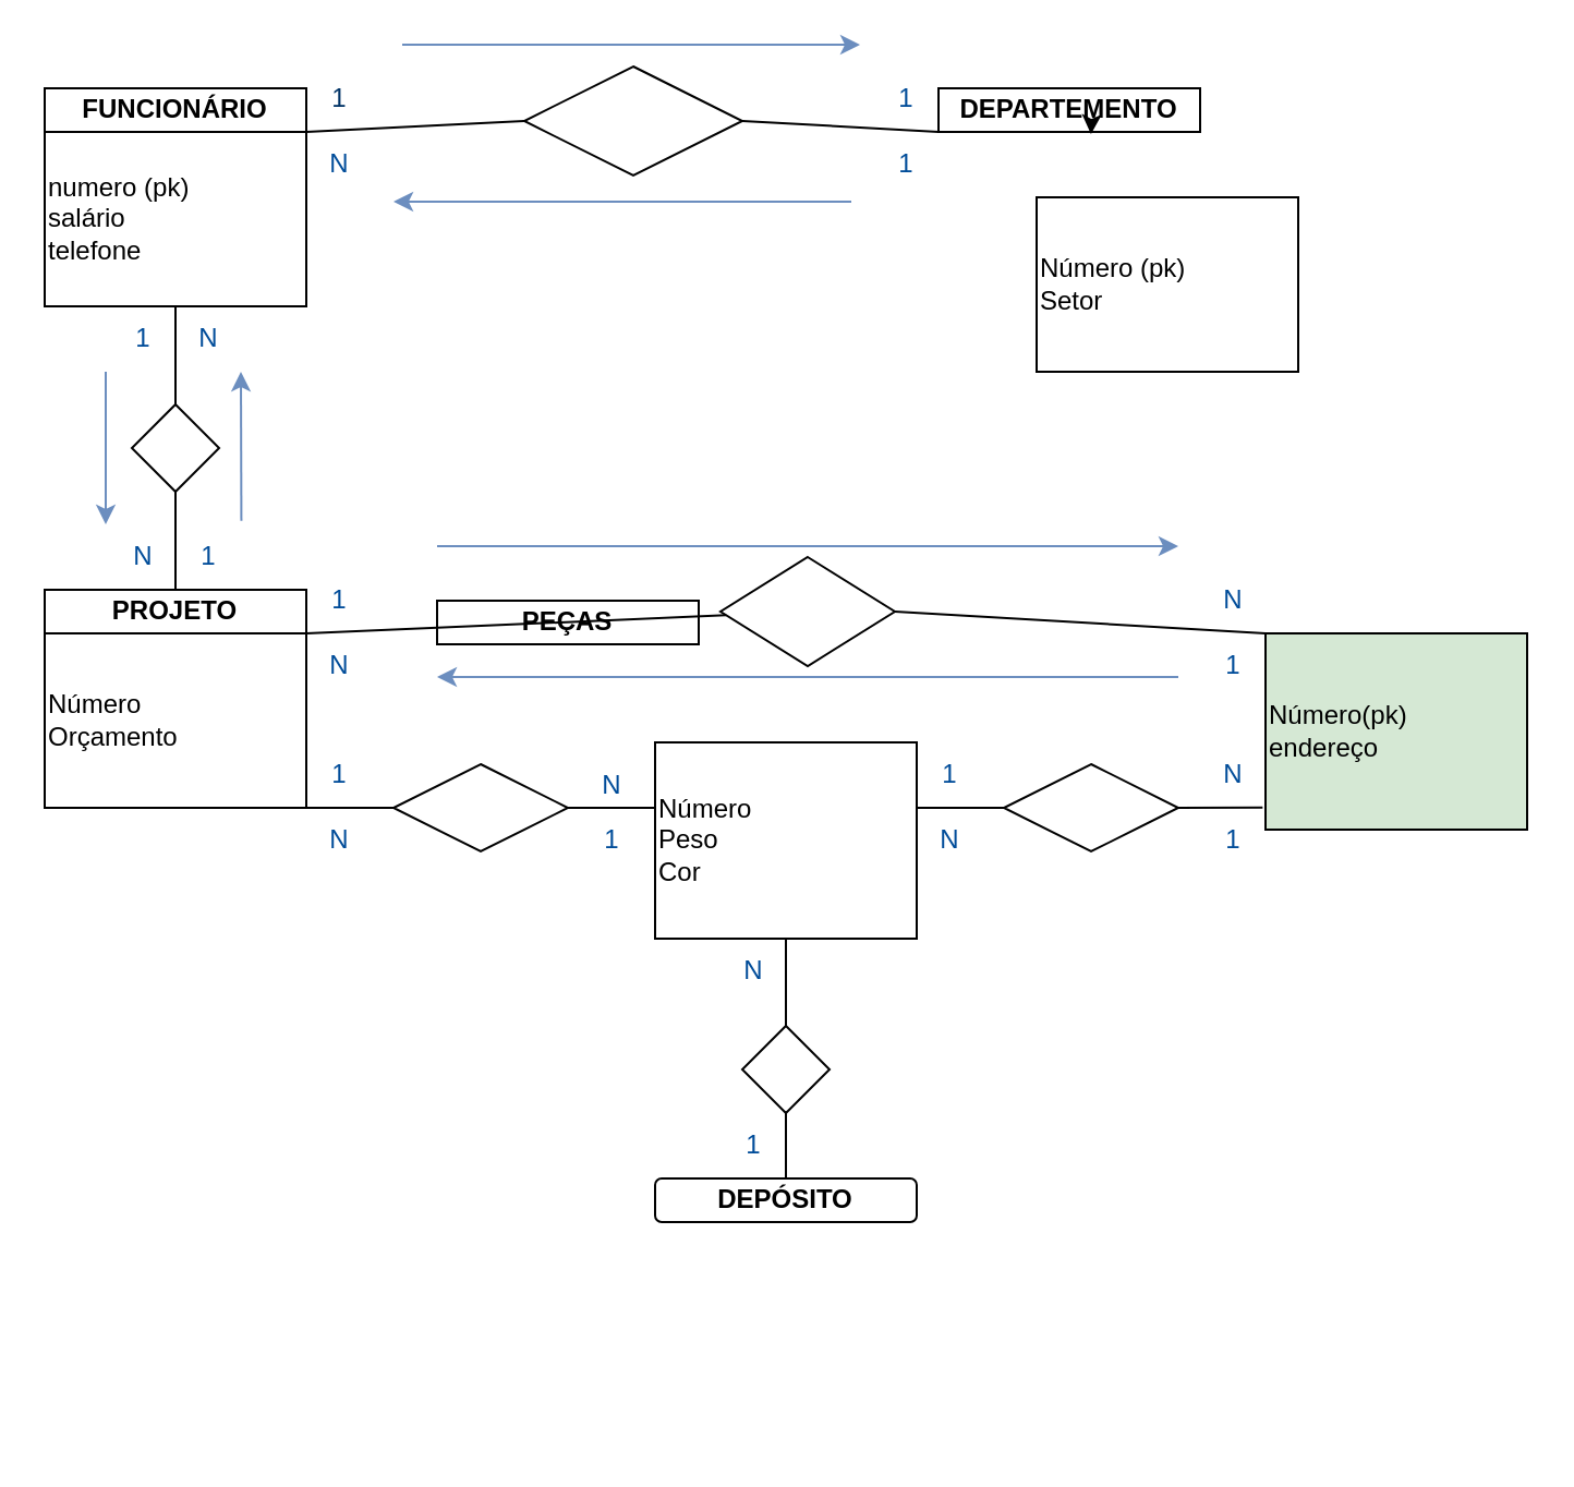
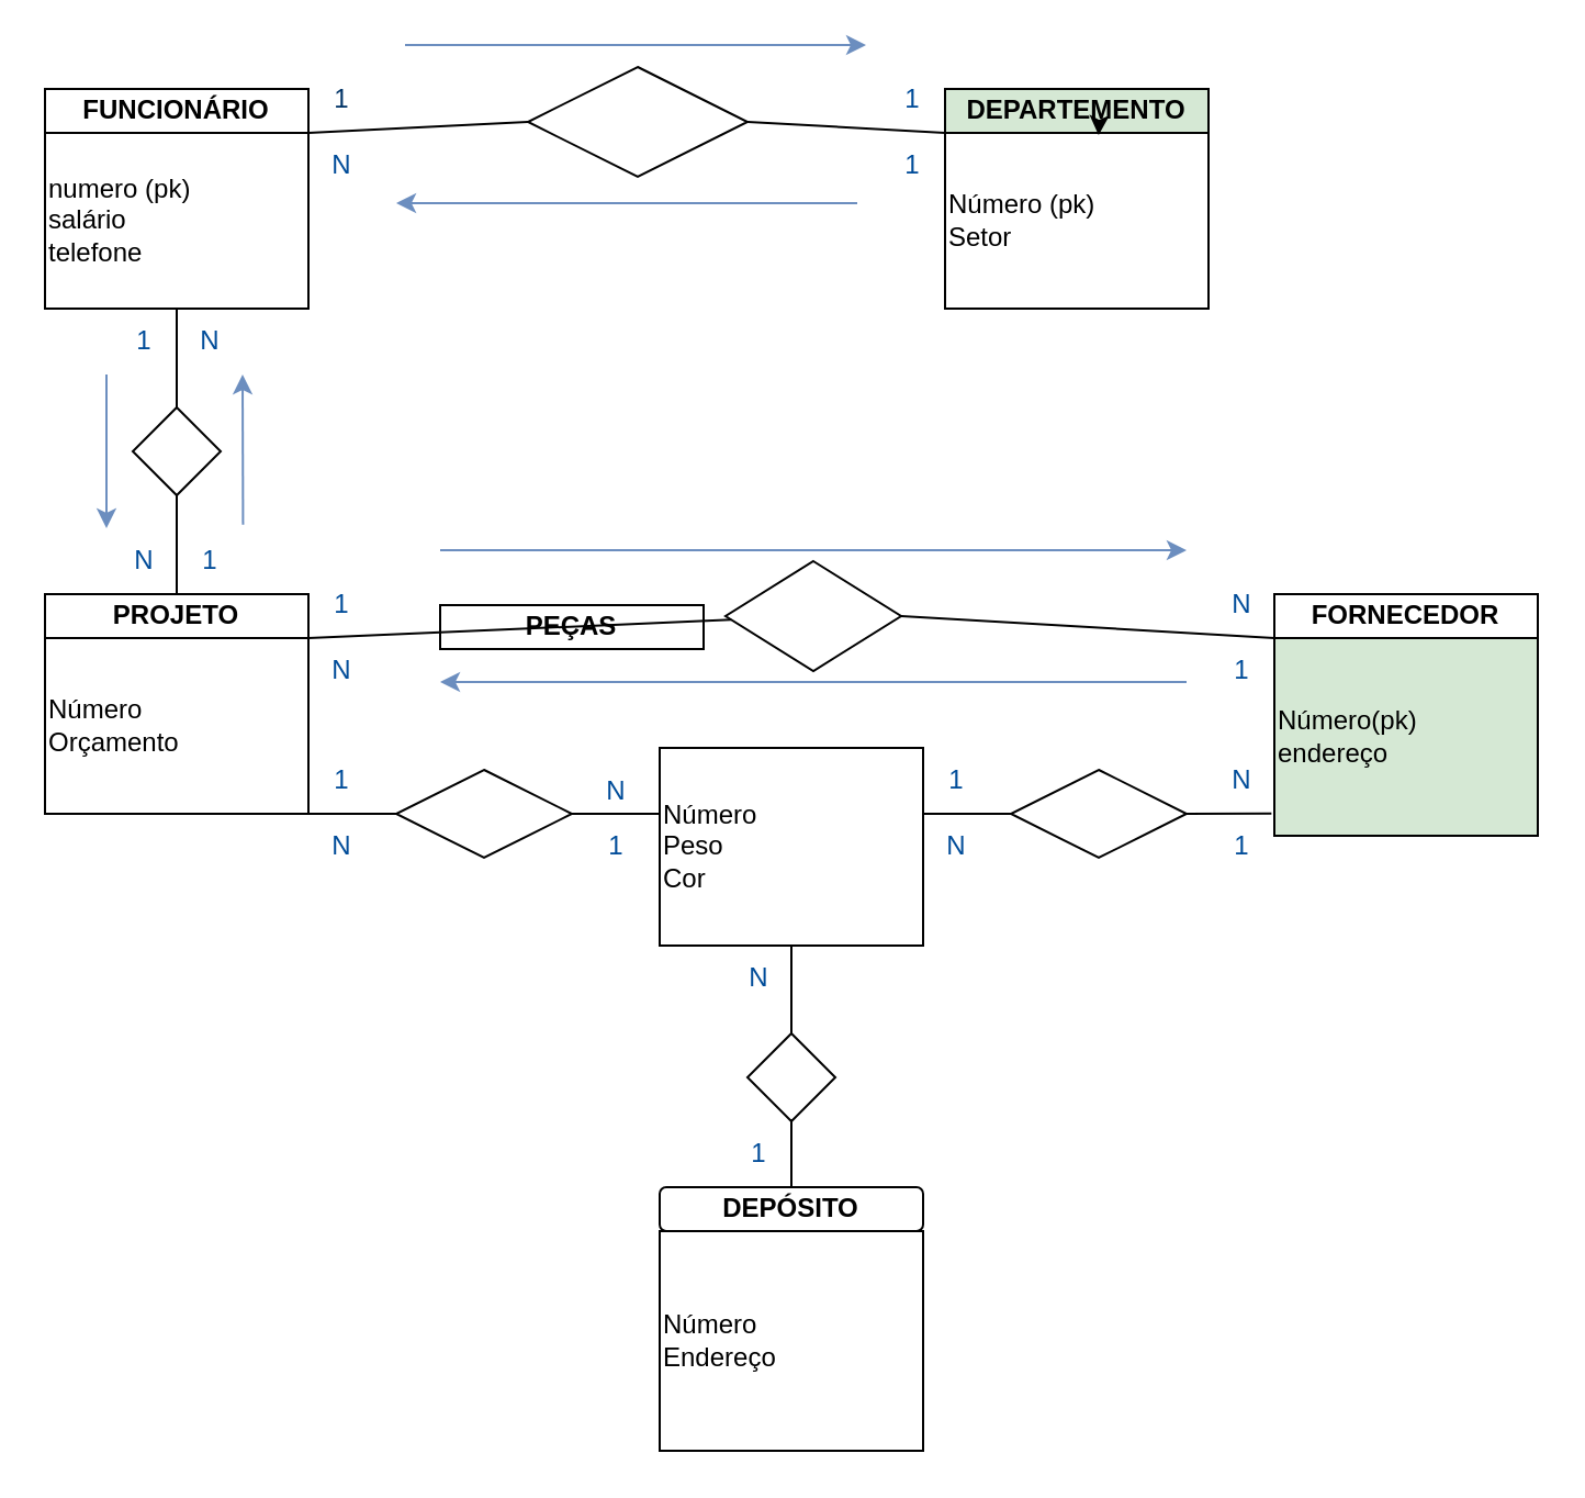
- <mxCell id="6" value="&lt;b&gt;DEPARTEMENTO&lt;/b&gt;" style="rounded=0;whiteSpace=wrap;html=1;" parent="1" vertex="1"><mxGeometry x="430" y="40" width="120" height="20" as="geometry" /></mxCell>
+ <mxCell id="6" value="&lt;b&gt;DEPARTEMENTO&lt;/b&gt;" style="rounded=0;whiteSpace=wrap;html=1;fillColor=#d5e8d4;" parent="1" vertex="1"><mxGeometry x="430" y="40" width="120" height="20" as="geometry" /></mxCell>
- <mxCell id="7" value="Número (pk)&lt;br&gt;Setor" style="rounded=0;whiteSpace=wrap;html=1;align=left;" parent="1" vertex="1"><mxGeometry x="475" y="90" width="120" height="80" as="geometry" /></mxCell>
+ <mxCell id="7" value="Número (pk)&lt;br&gt;Setor" style="rounded=0;whiteSpace=wrap;html=1;align=left;" parent="1" vertex="1"><mxGeometry x="430" y="60" width="120" height="80" as="geometry" /></mxCell>
+ <mxCell id="10" value="&lt;b&gt;FORNECEDOR&lt;/b&gt;" style="rounded=0;whiteSpace=wrap;html=1;" parent="1" vertex="1"><mxGeometry x="580" y="270" width="120" height="20" as="geometry" /></mxCell>
+ <mxCell id="16" value="Número&amp;nbsp;&lt;br&gt;Endereço" style="rounded=0;whiteSpace=wrap;html=1;align=left;" parent="1" vertex="1"><mxGeometry x="300" y="560" width="120" height="100" as="geometry" /></mxCell>
